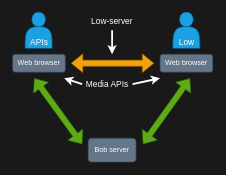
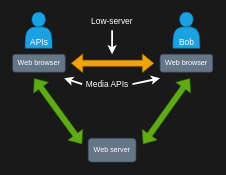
- <mxCell id="6" value="Low" style="text;html=1;strokeColor=none;fillColor=none;align=center;verticalAlign=middle;whiteSpace=wrap;rounded=0;fontColor=#FFFFFF;fontSize=14;" vertex="1" parent="1"><mxGeometry x="287.5" y="60" width="45" height="20" as="geometry" /></mxCell>
+ <mxCell id="6" value="Bob" style="text;html=1;strokeColor=none;fillColor=none;align=center;verticalAlign=middle;whiteSpace=wrap;rounded=0;fontColor=#FFFFFF;fontSize=14;" vertex="1" parent="1"><mxGeometry x="287.5" y="60" width="45" height="20" as="geometry" /></mxCell>
- <mxCell id="7" value="Bob server" style="rounded=1;whiteSpace=wrap;html=1;fillColor=#647687;strokeColor=#314354;fontColor=#ffffff;" vertex="1" parent="1"><mxGeometry x="146" y="230" width="80" height="40" as="geometry" /></mxCell>
+ <mxCell id="7" value="Web server" style="rounded=1;whiteSpace=wrap;html=1;fillColor=#647687;strokeColor=#314354;fontColor=#ffffff;" vertex="1" parent="1"><mxGeometry x="146" y="230" width="80" height="40" as="geometry" /></mxCell>
